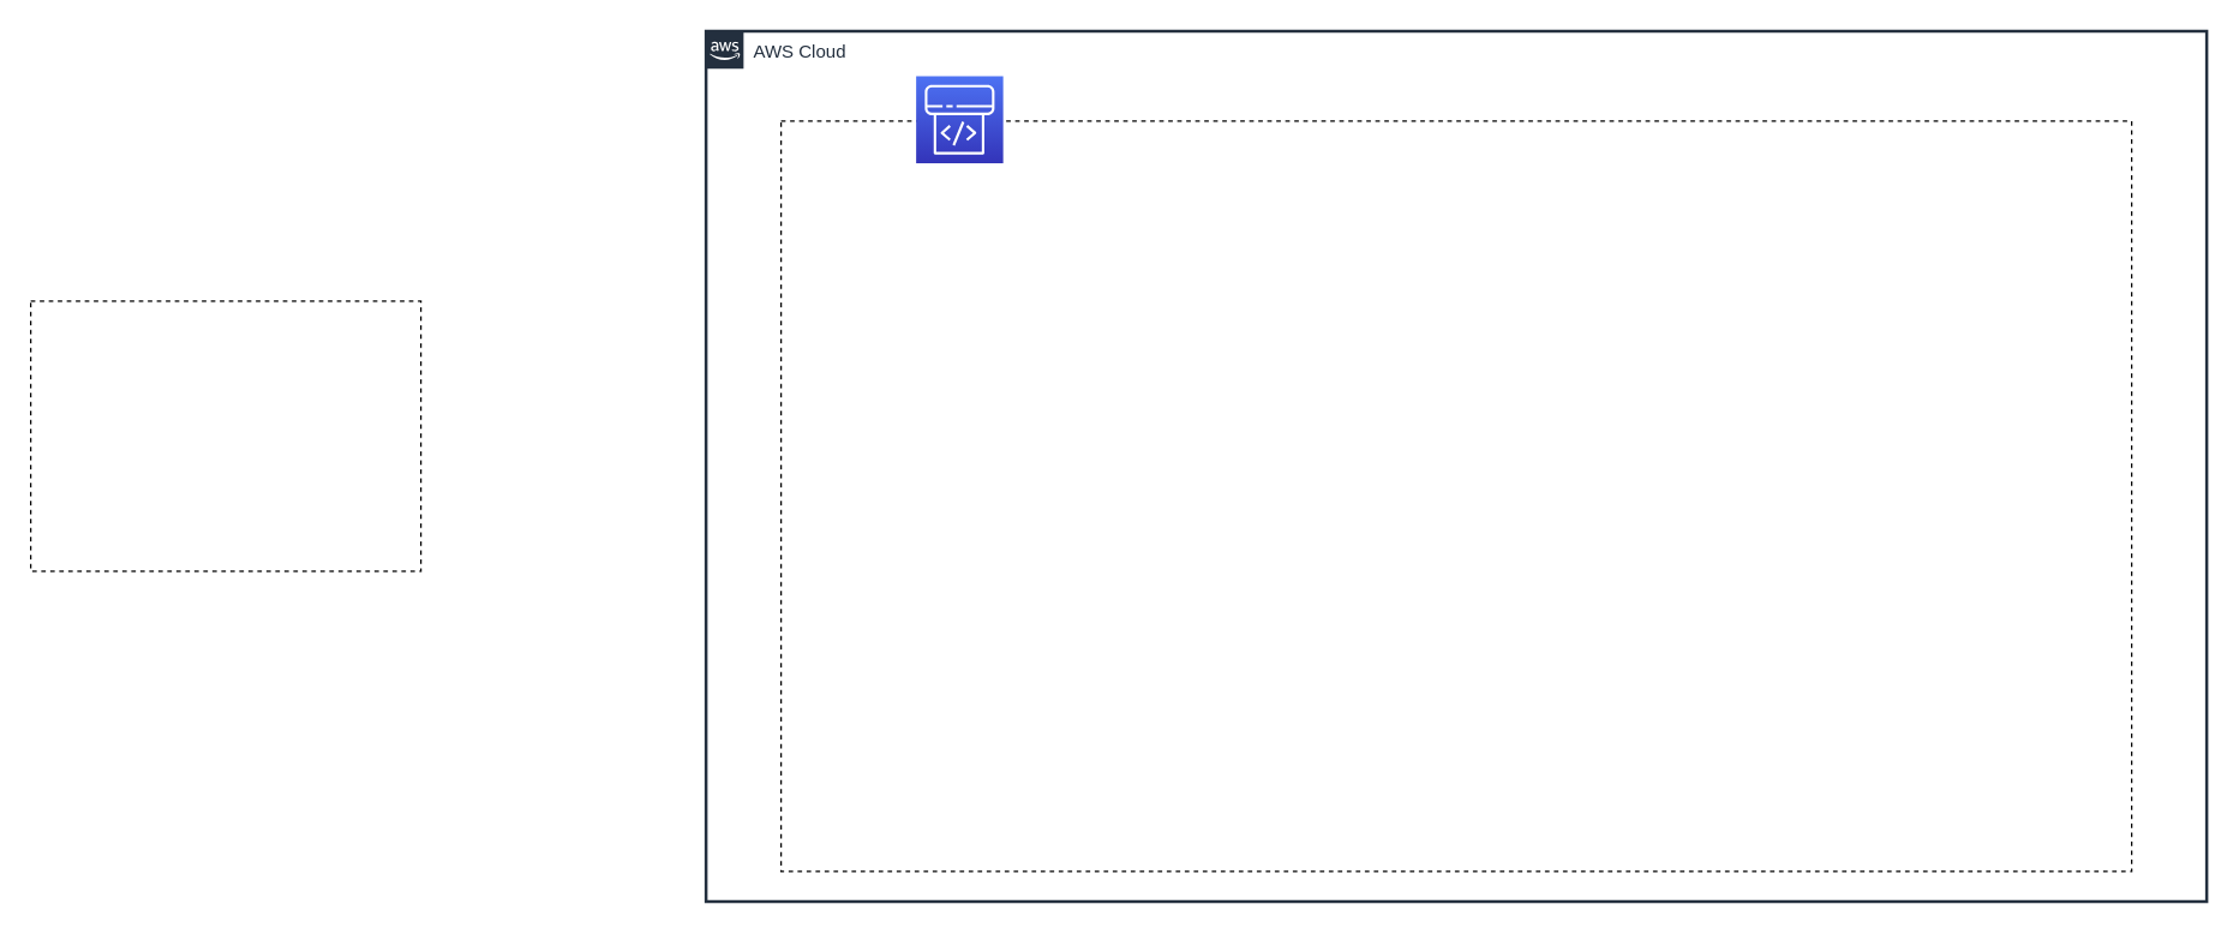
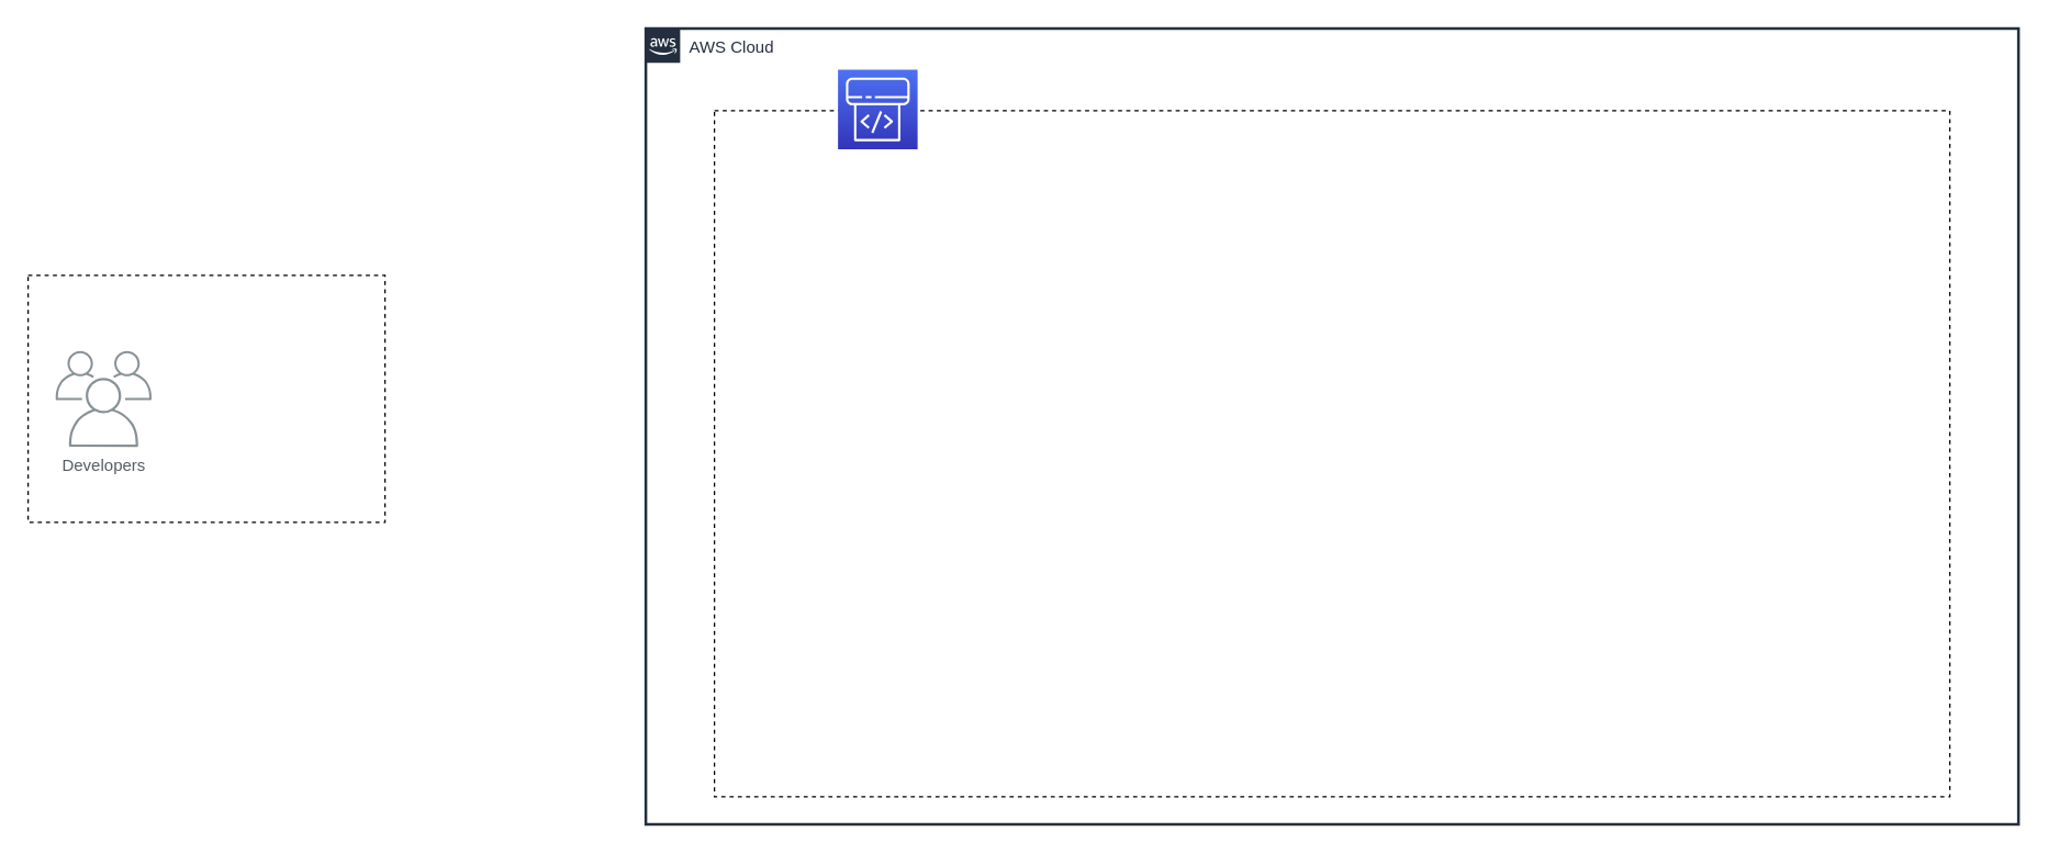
+ <mxCell id="6" value="Developers" style="sketch=0;outlineConnect=0;gradientColor=none;fontColor=#545B64;strokeColor=none;fillColor=#879196;dashed=0;verticalLabelPosition=bottom;verticalAlign=top;align=center;html=1;fontSize=12;fontStyle=0;aspect=fixed;shape=mxgraph.aws4.illustration_users;pointerEvents=1" vertex="1" parent="1"><mxGeometry x="40" y="255" width="70" height="70" as="geometry" /></mxCell>
